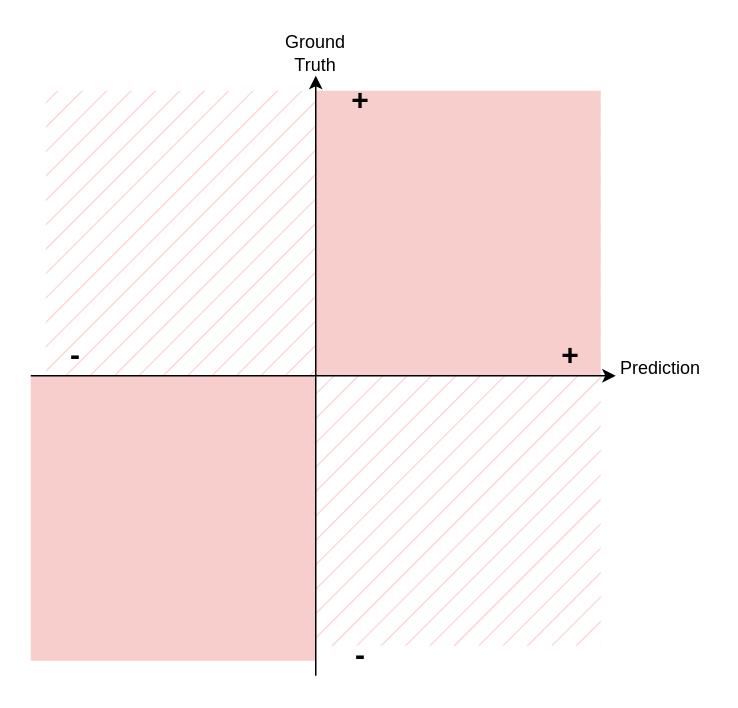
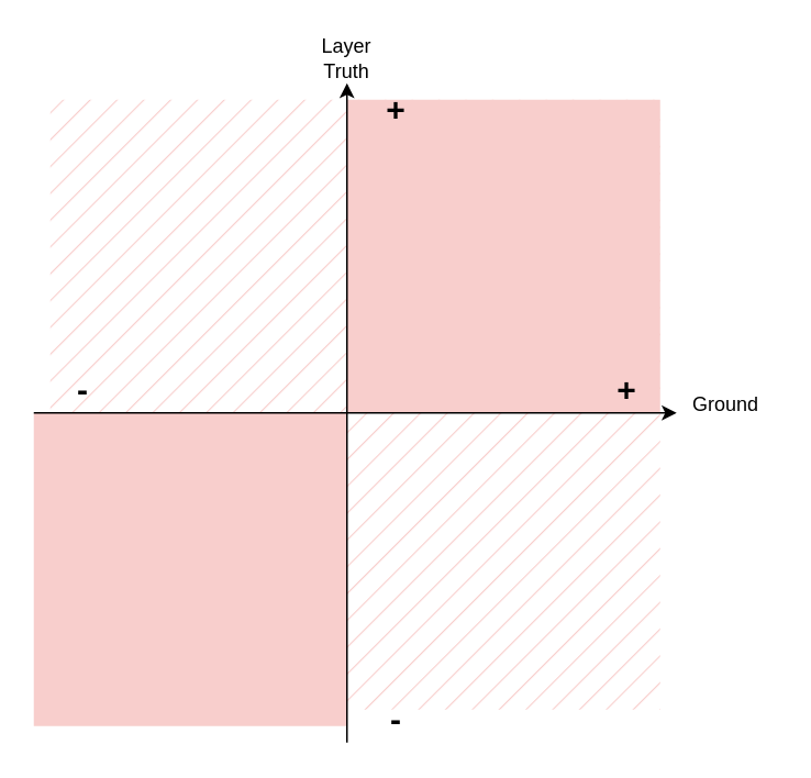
- <mxCell id="9" value="Ground Truth" style="text;html=1;strokeColor=none;fillColor=none;align=center;verticalAlign=middle;whiteSpace=wrap;rounded=1;labelBackgroundColor=none;" vertex="1" parent="6"><mxGeometry x="180" y="20" width="60" height="30" as="geometry" /></mxCell>
+ <mxCell id="9" value="Layer Truth" style="text;html=1;strokeColor=none;fillColor=none;align=center;verticalAlign=middle;whiteSpace=wrap;rounded=1;labelBackgroundColor=none;" vertex="1" parent="6"><mxGeometry x="180" y="20" width="60" height="30" as="geometry" /></mxCell>
- <mxCell id="10" value="Prediction" style="text;html=1;strokeColor=none;fillColor=none;align=center;verticalAlign=middle;whiteSpace=wrap;rounded=1;labelBackgroundColor=none;" vertex="1" parent="6"><mxGeometry x="410" y="230" width="60" height="30" as="geometry" /></mxCell>
+ <mxCell id="10" value="Ground" style="text;html=1;strokeColor=none;fillColor=none;align=center;verticalAlign=middle;whiteSpace=wrap;rounded=1;labelBackgroundColor=none;" vertex="1" parent="6"><mxGeometry x="410" y="230" width="60" height="30" as="geometry" /></mxCell>
